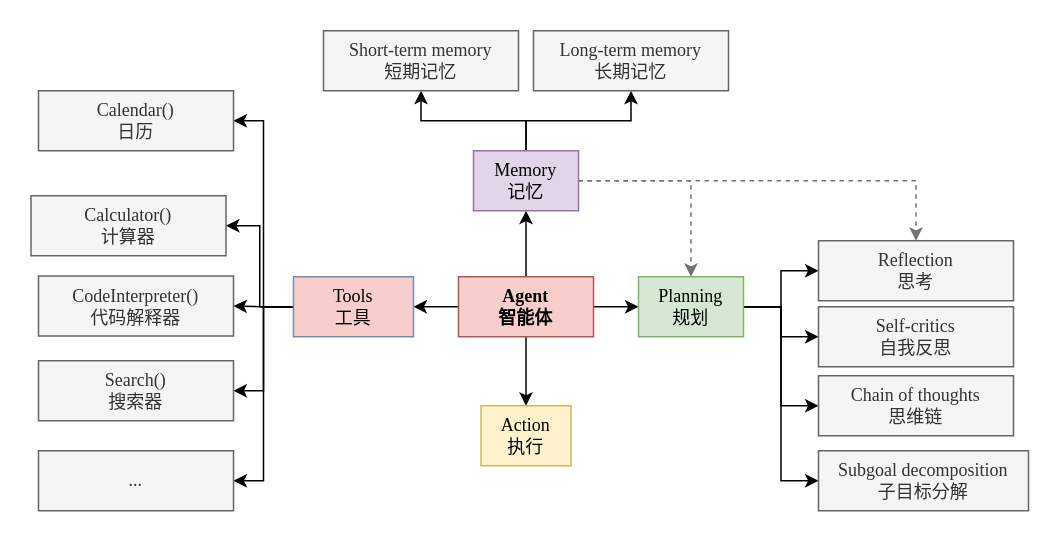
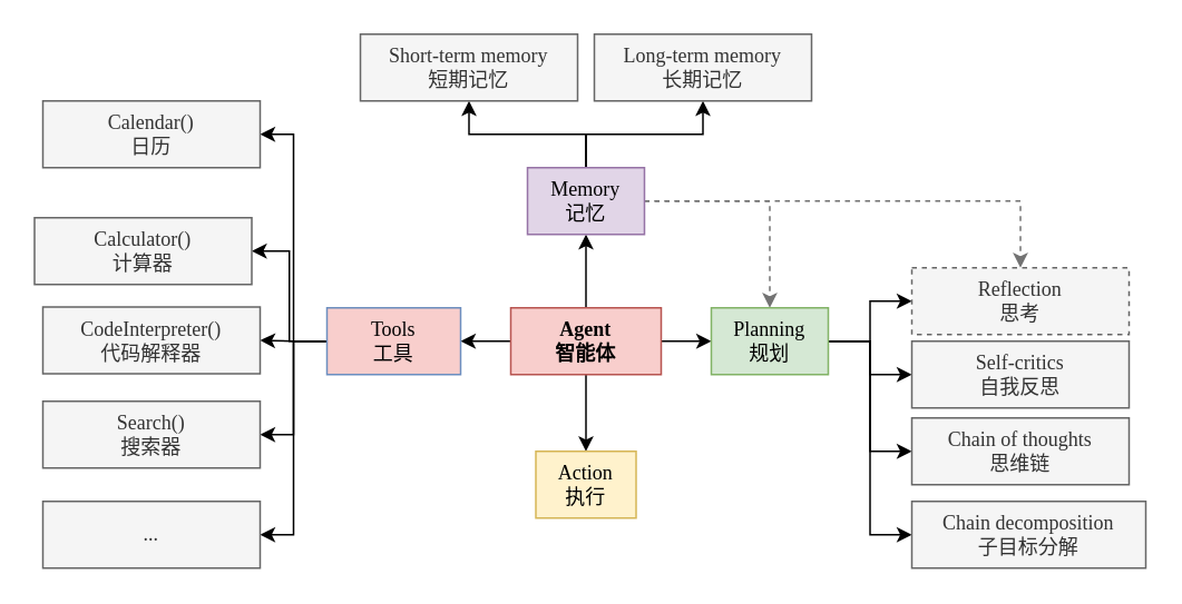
- <mxCell id="31" value="Reflection&lt;div&gt;思考&lt;/div&gt;" style="rounded=0;whiteSpace=wrap;html=1;fontFamily=HarmonyOS Sans SC Medium;fontSize=12;strokeWidth=1;fillColor=#f5f5f5;strokeColor=#666666;fontColor=#333333;" vertex="1" parent="1"><mxGeometry x="545" y="160" width="130" height="40" as="geometry" /></mxCell>
+ <mxCell id="31" value="Reflection&lt;div&gt;思考&lt;/div&gt;" style="rounded=0;whiteSpace=wrap;html=1;fontFamily=HarmonyOS Sans SC Medium;fontSize=12;strokeWidth=1;fillColor=#f5f5f5;strokeColor=#666666;fontColor=#333333;dashed=1;" vertex="1" parent="1"><mxGeometry x="545" y="160" width="130" height="40" as="geometry" /></mxCell>
- <mxCell id="34" value="Subgoal decomposition&lt;div&gt;子目标分解&lt;/div&gt;" style="rounded=0;whiteSpace=wrap;html=1;fontFamily=HarmonyOS Sans SC Medium;fontSize=12;strokeWidth=1;fillColor=#f5f5f5;strokeColor=#666666;fontColor=#333333;" vertex="1" parent="1"><mxGeometry x="545" y="300" width="140" height="40" as="geometry" /></mxCell>
+ <mxCell id="34" value="Chain decomposition&lt;div&gt;子目标分解&lt;/div&gt;" style="rounded=0;whiteSpace=wrap;html=1;fontFamily=HarmonyOS Sans SC Medium;fontSize=12;strokeWidth=1;fillColor=#f5f5f5;strokeColor=#666666;fontColor=#333333;" vertex="1" parent="1"><mxGeometry x="545" y="300" width="140" height="40" as="geometry" /></mxCell>
